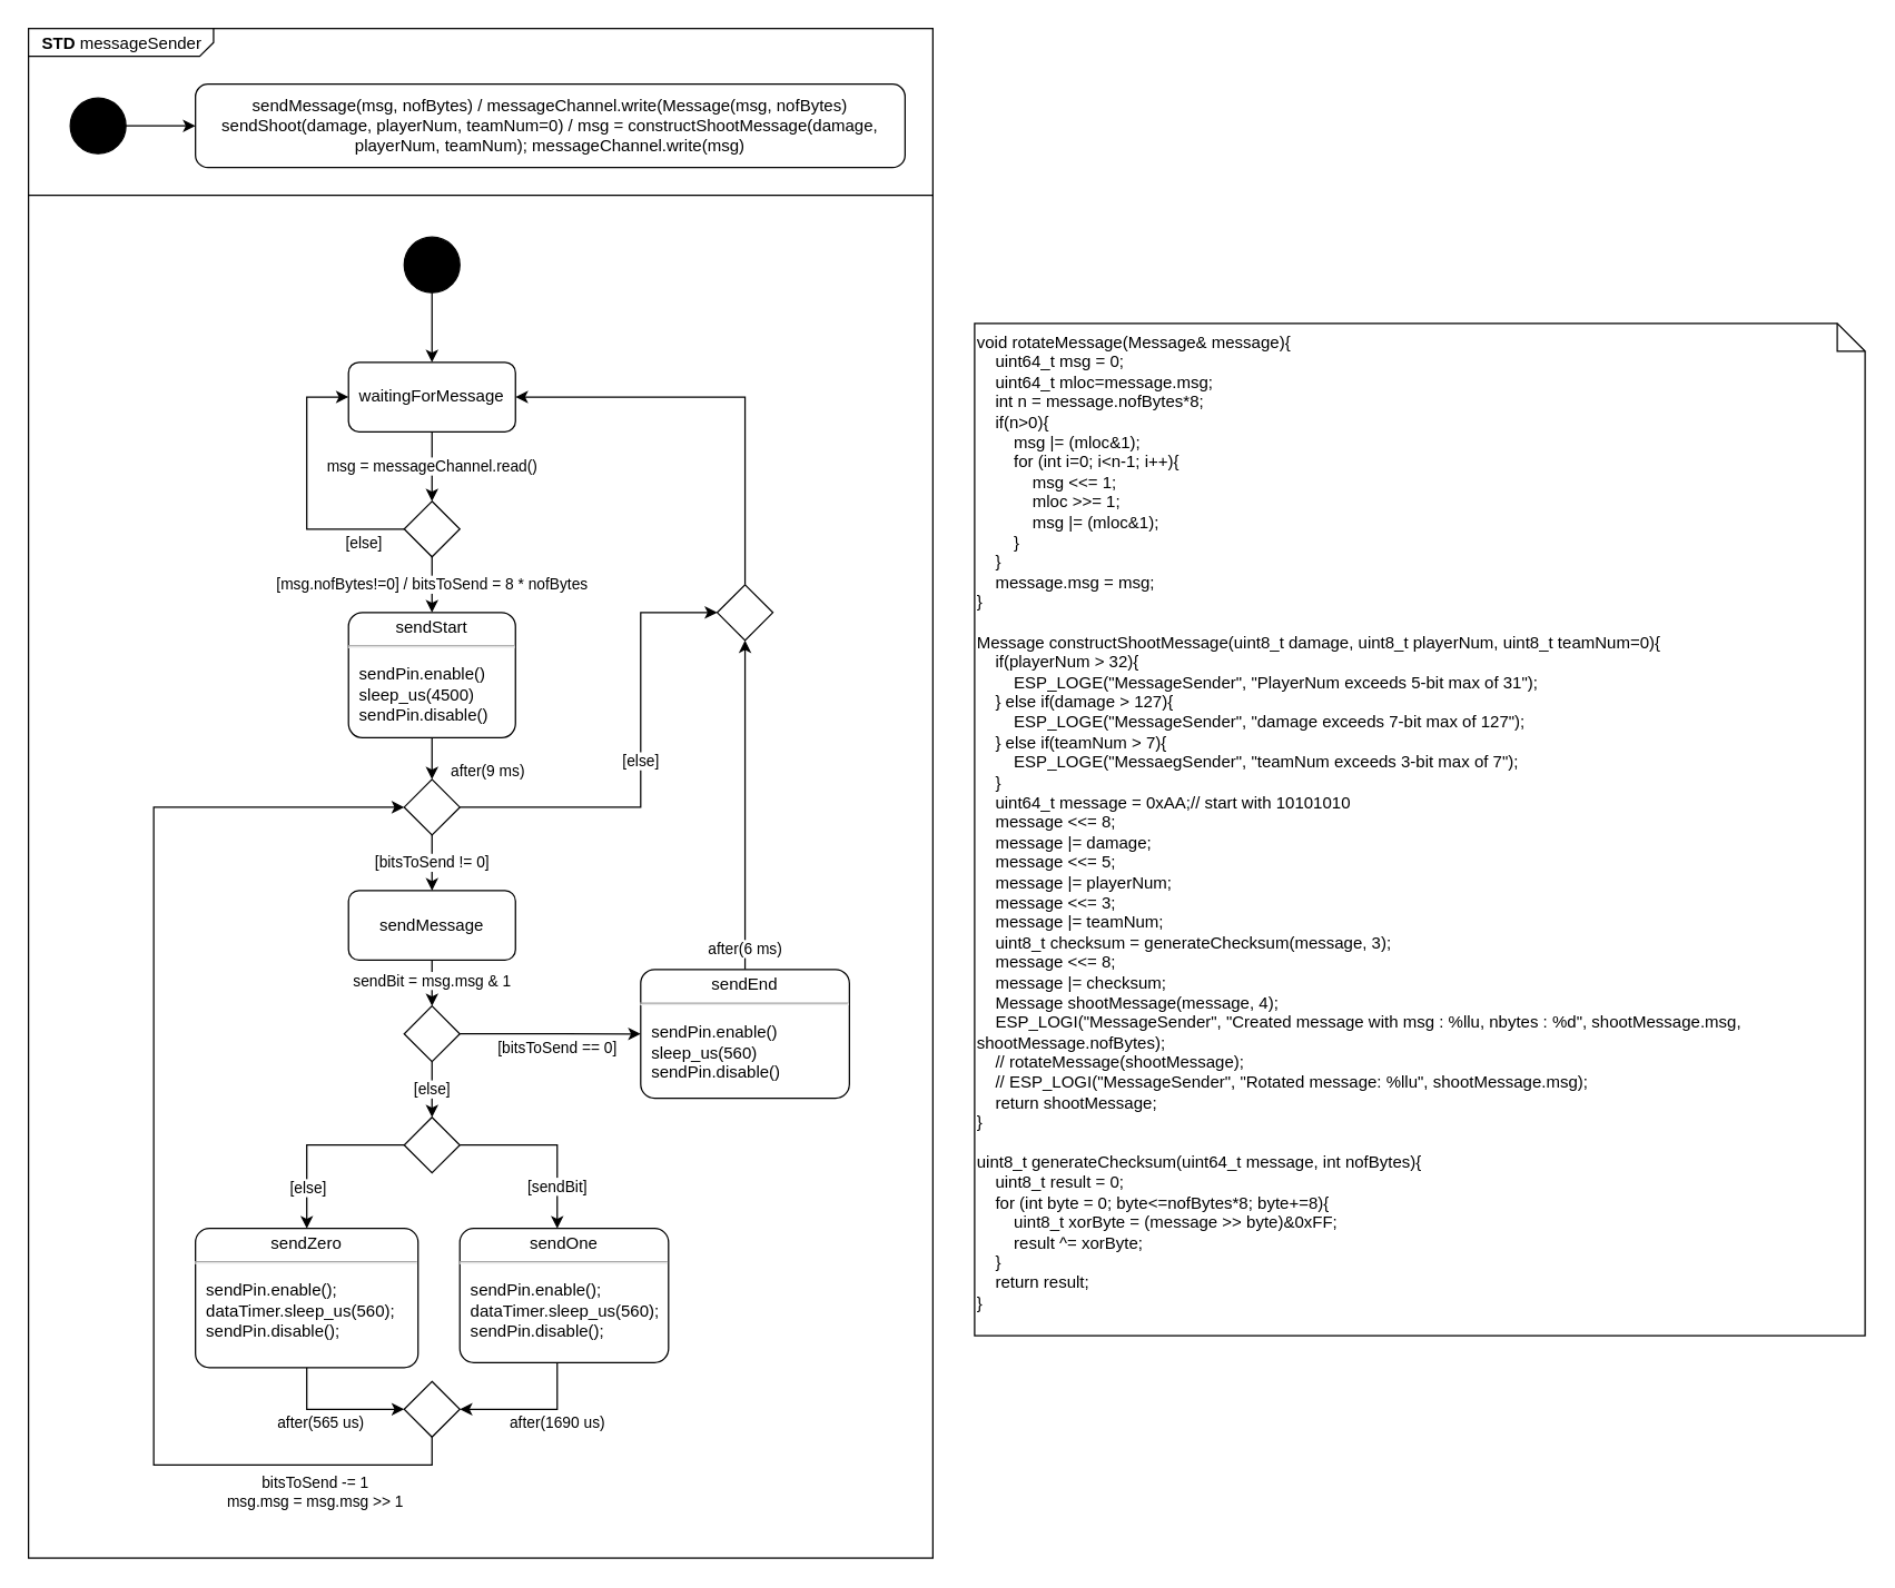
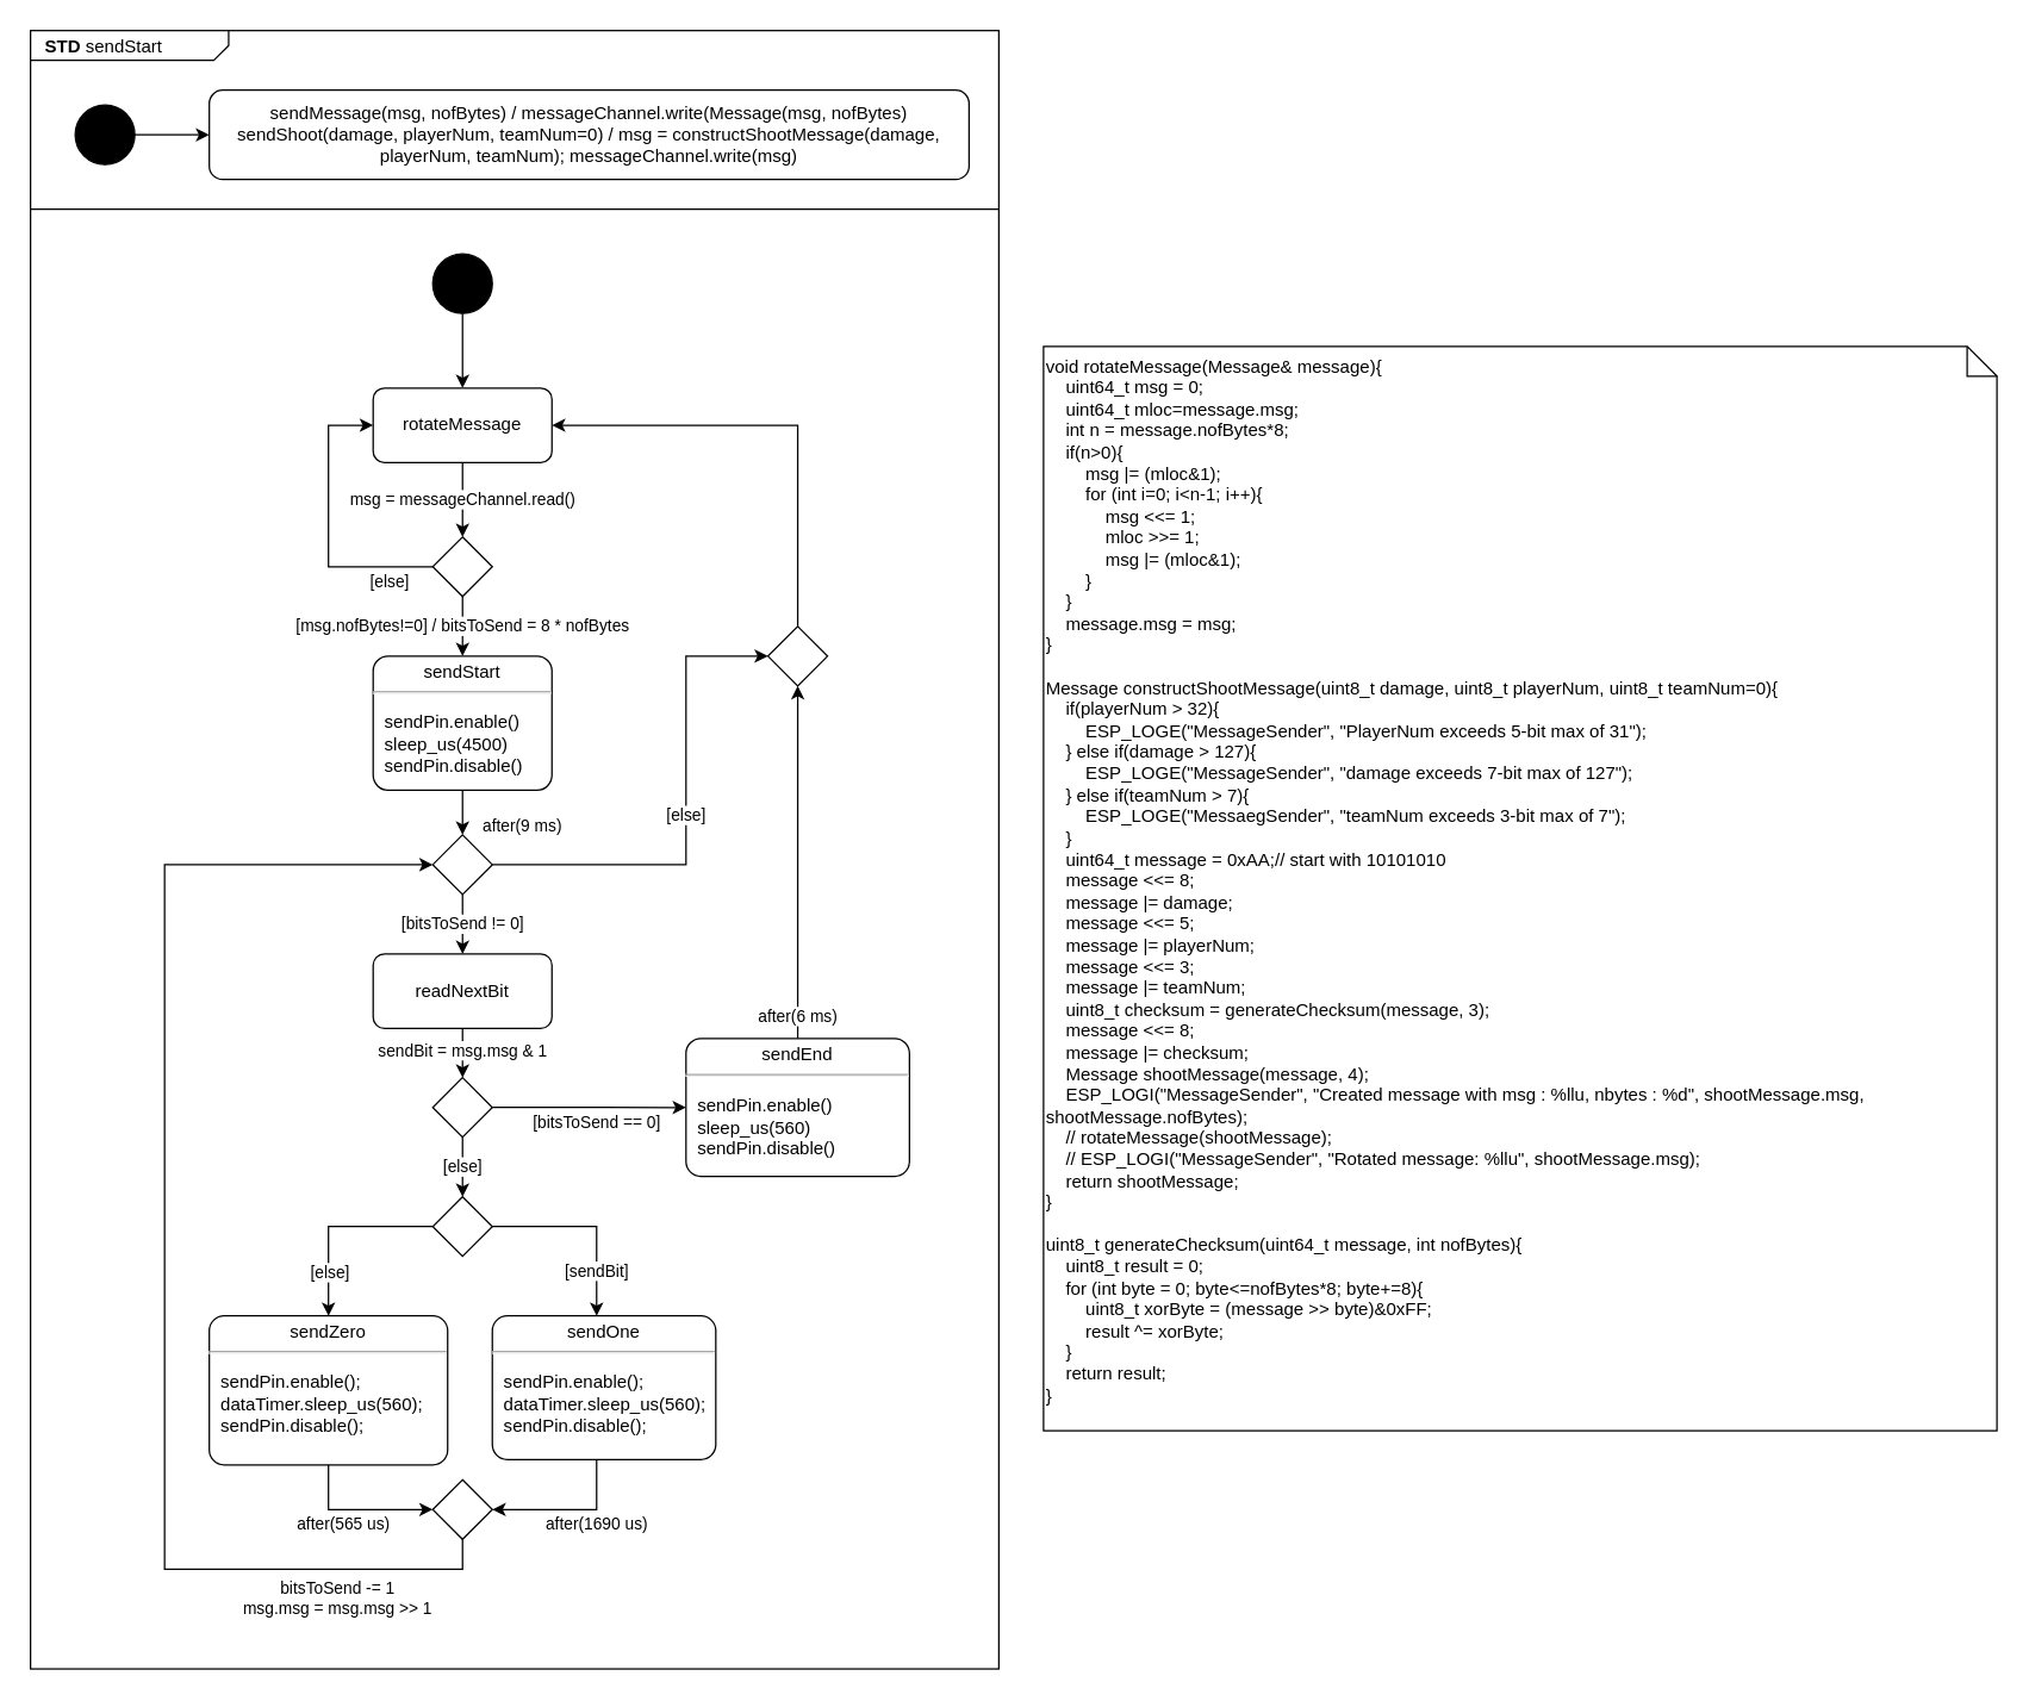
- <mxCell id="2" value="&lt;p style=&quot;margin:0px;margin-top:4px;margin-left:10px;text-align:left;&quot;&gt;&lt;b&gt;STD &lt;/b&gt;messageSender&lt;/p&gt;" style="html=1;shape=mxgraph.sysml.package;html=1;overflow=fill;whiteSpace=wrap;labelX=133.2;" parent="1" vertex="1"><mxGeometry x="20" y="20" width="650" height="1100" as="geometry" /></mxCell>
+ <mxCell id="2" value="&lt;p style=&quot;margin:0px;margin-top:4px;margin-left:10px;text-align:left;&quot;&gt;&lt;b&gt;STD &lt;/b&gt;sendStart&lt;/p&gt;" style="html=1;shape=mxgraph.sysml.package;html=1;overflow=fill;whiteSpace=wrap;labelX=133.2;" parent="1" vertex="1"><mxGeometry x="20" y="20" width="650" height="1100" as="geometry" /></mxCell>
- <mxCell id="6" value="waitingForMessage" style="shape=rect;rounded=1;html=1;whiteSpace=wrap;align=center;" parent="1" vertex="1"><mxGeometry x="250" y="260" width="120" height="50" as="geometry" /></mxCell>
+ <mxCell id="6" value="rotateMessage" style="shape=rect;rounded=1;html=1;whiteSpace=wrap;align=center;" parent="1" vertex="1"><mxGeometry x="250" y="260" width="120" height="50" as="geometry" /></mxCell>
- <mxCell id="38" value="sendMessage" style="shape=rect;rounded=1;html=1;whiteSpace=wrap;align=center;" vertex="1" parent="1"><mxGeometry x="250" y="640" width="120" height="50" as="geometry" /></mxCell>
+ <mxCell id="38" value="readNextBit" style="shape=rect;rounded=1;html=1;whiteSpace=wrap;align=center;" vertex="1" parent="1"><mxGeometry x="250" y="640" width="120" height="50" as="geometry" /></mxCell>
